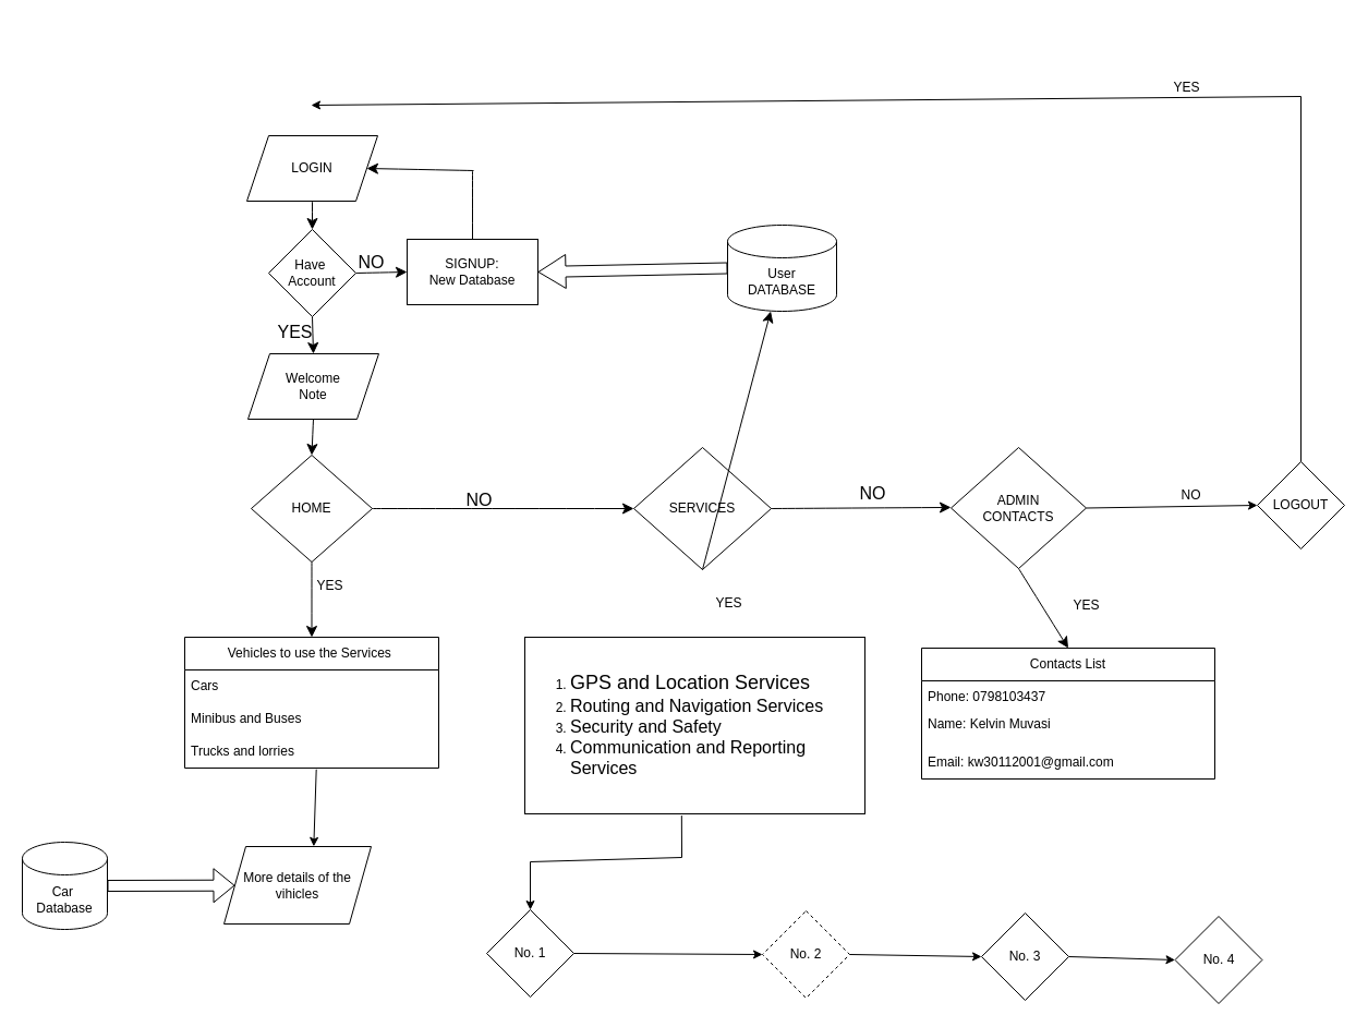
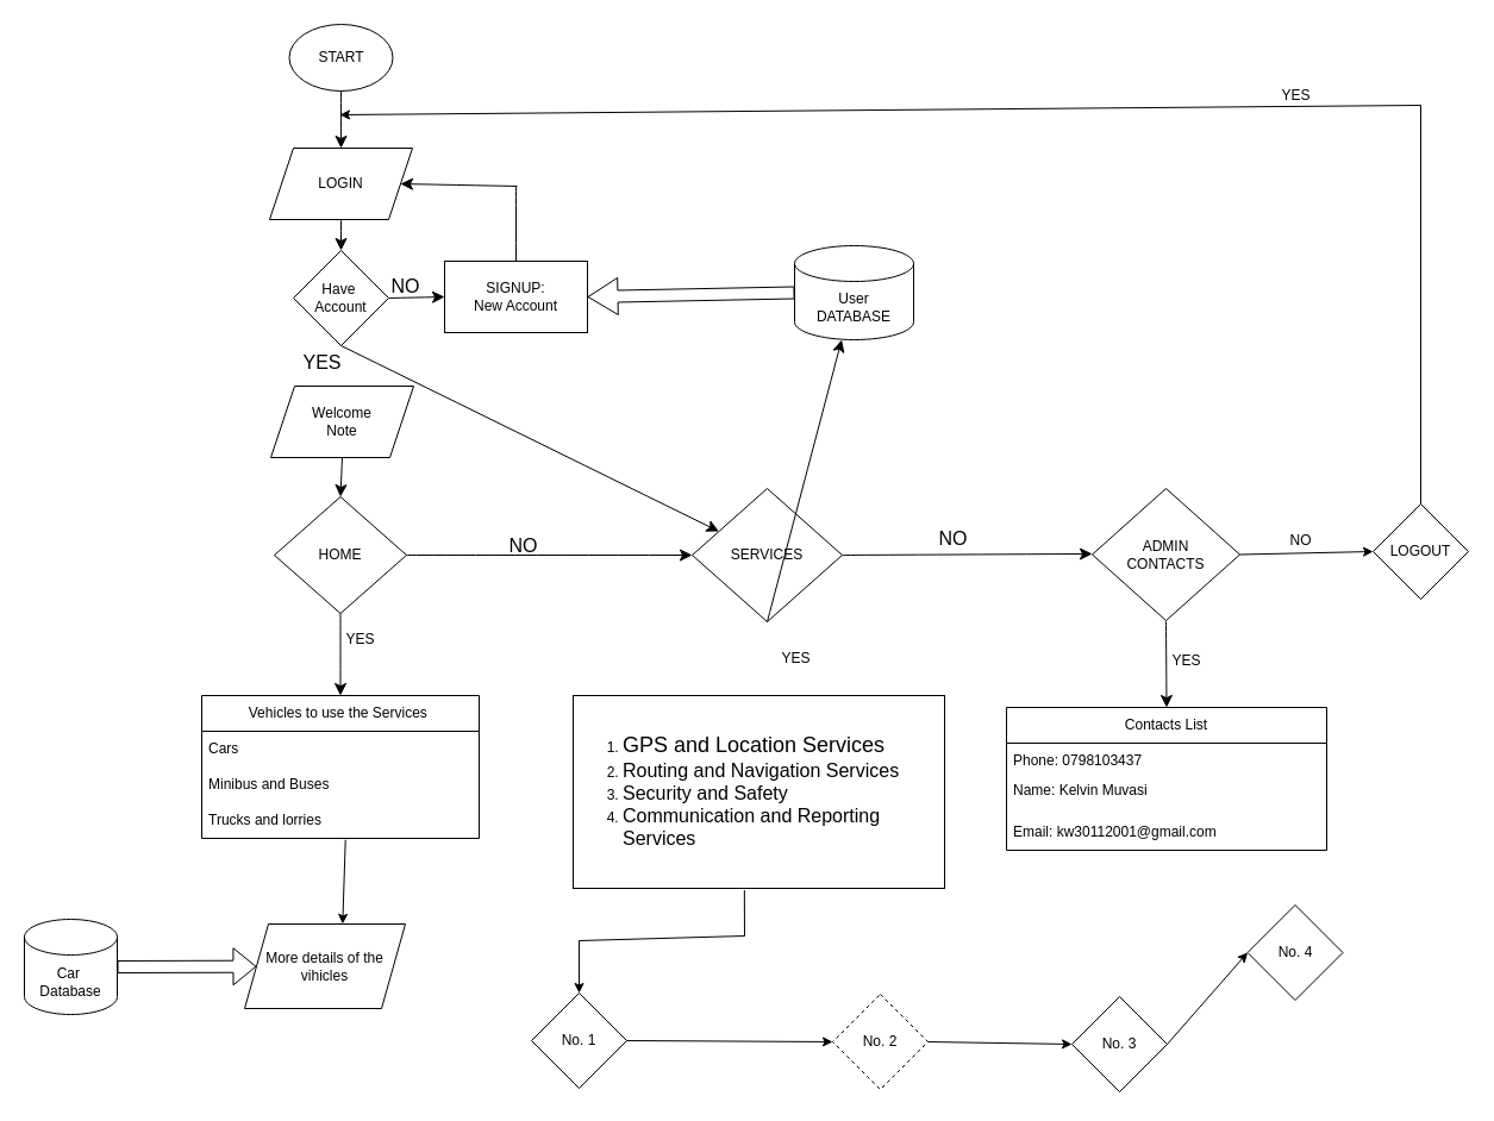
+ <mxCell id="2" value="START" style="ellipse;whiteSpace=wrap;html=1;" parent="1" vertex="1"><mxGeometry x="242.5" y="20" width="87" height="56" as="geometry" /></mxCell>
+ <mxCell id="12" value="" style="endArrow=classic;html=1;rounded=0;fontSize=12;startSize=8;endSize=8;curved=1;exitX=0.5;exitY=1;exitDx=0;exitDy=0;entryX=0.5;entryY=0;entryDx=0;entryDy=0;" parent="1" source="2" target="5" edge="1"><mxGeometry width="50" height="50" relative="1" as="geometry"><mxPoint x="380" y="91" as="sourcePoint" /><mxPoint x="430" y="41" as="targetPoint" /></mxGeometry></mxCell>
- <mxCell id="6" value="SIGNUP:&lt;div&gt;New Database&lt;/div&gt;" style="rounded=0;whiteSpace=wrap;html=1;" parent="1" vertex="1"><mxGeometry x="373" y="219" width="120" height="60" as="geometry" /></mxCell>
+ <mxCell id="6" value="SIGNUP:&lt;div&gt;New Account&lt;/div&gt;" style="rounded=0;whiteSpace=wrap;html=1;" parent="1" vertex="1"><mxGeometry x="373" y="219" width="120" height="60" as="geometry" /></mxCell>
- <mxCell id="15" value="" style="endArrow=classic;html=1;rounded=0;fontSize=12;startSize=8;endSize=8;curved=1;exitX=0.5;exitY=1;exitDx=0;exitDy=0;entryX=0.5;entryY=0;entryDx=0;entryDy=0;" parent="1" source="4" target="14" edge="1"><mxGeometry width="50" height="50" relative="1" as="geometry"><mxPoint x="429" y="355" as="sourcePoint" /><mxPoint x="479" y="305" as="targetPoint" /></mxGeometry></mxCell>
+ <mxCell id="15" value="" style="endArrow=classic;html=1;rounded=0;fontSize=12;startSize=8;endSize=8;curved=1;exitX=0.5;exitY=1;exitDx=0;exitDy=0;" parent="1" source="4" target="17" edge="1"><mxGeometry width="50" height="50" relative="1" as="geometry"><mxPoint x="429" y="355" as="sourcePoint" /><mxPoint x="479" y="305" as="targetPoint" /></mxGeometry></mxCell>
- <mxCell id="18" value="ADMIN&lt;div&gt;CONTACTS&lt;/div&gt;" style="rhombus;whiteSpace=wrap;html=1;" parent="1" vertex="1"><mxGeometry x="872" y="410" width="124" height="111" as="geometry" /></mxCell>
+ <mxCell id="18" value="ADMIN&lt;div&gt;CONTACTS&lt;/div&gt;" style="rhombus;whiteSpace=wrap;html=1;" parent="1" vertex="1"><mxGeometry x="917" y="410" width="124" height="111" as="geometry" /></mxCell>
- <mxCell id="53" value="No. 4" style="rhombus;whiteSpace=wrap;html=1;" vertex="1" parent="1"><mxGeometry x="1077.5" y="840" width="80" height="80" as="geometry" /></mxCell>
+ <mxCell id="53" value="No. 4" style="rhombus;whiteSpace=wrap;html=1;" vertex="1" parent="1"><mxGeometry x="1047.5" y="760" width="80" height="80" as="geometry" /></mxCell>
